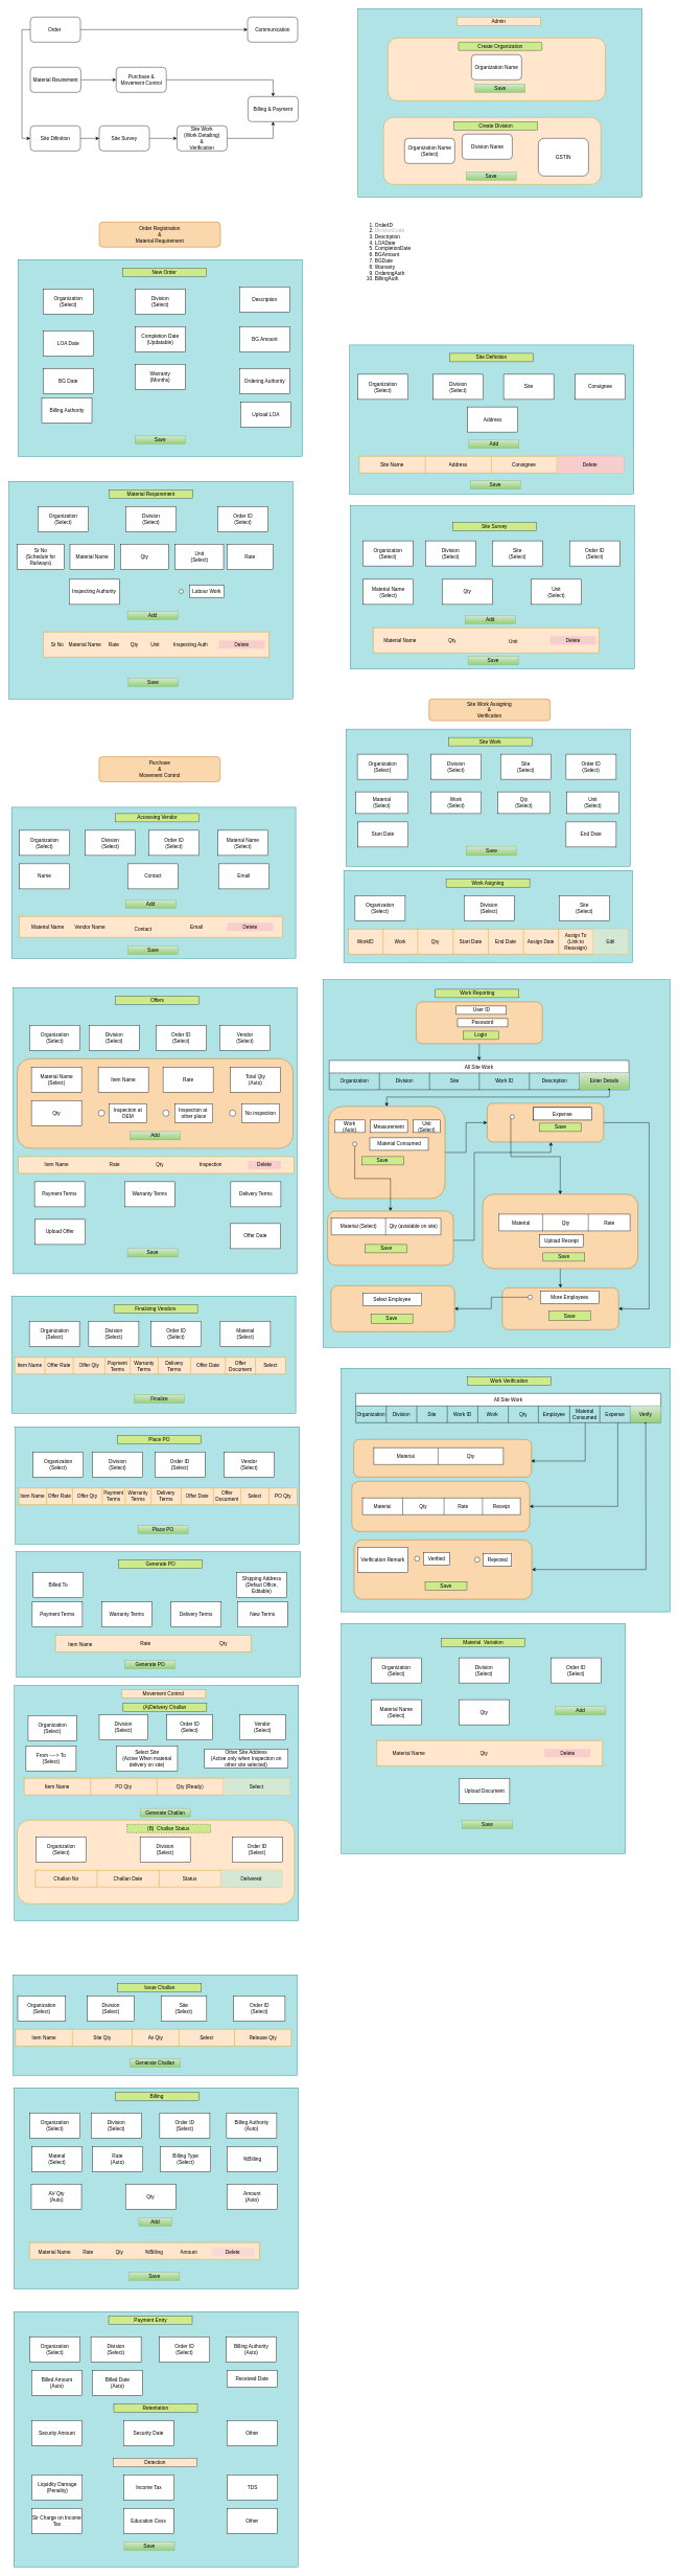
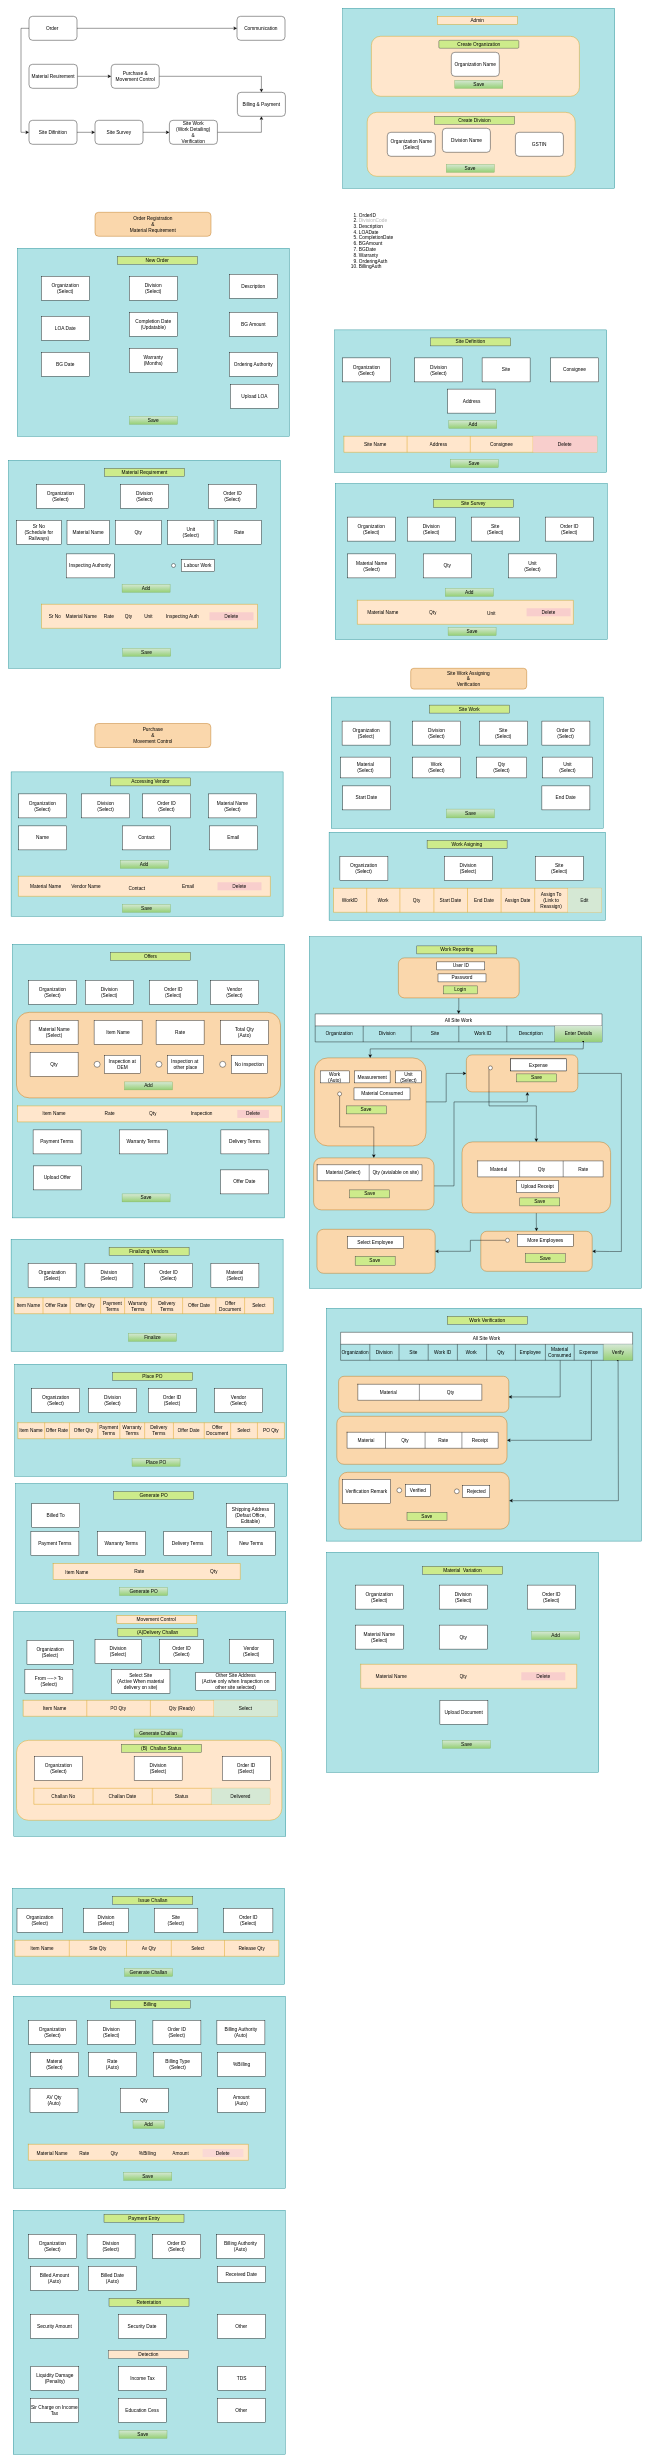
- <mxCell id="450" value="GSTIN" style="rounded=1;whiteSpace=wrap;html=1;fontColor=#000000;" parent="1" vertex="1"><mxGeometry x="1288" y="330" width="120" height="90" as="geometry" /></mxCell>
+ <mxCell id="450" value="GSTIN" style="rounded=1;whiteSpace=wrap;html=1;fontColor=#000000;" parent="1" vertex="1"><mxGeometry x="1288" y="330" width="120" height="60" as="geometry" /></mxCell>
- <mxCell id="28" value="Billing Authority" style="rounded=0;whiteSpace=wrap;html=1;" parent="1" vertex="1"><mxGeometry x="99.5" y="950" width="120" height="60" as="geometry" /></mxCell>
- <mxCell id="403" value="(B)&amp;nbsp; Challan Status" style="rounded=0;whiteSpace=wrap;html=1;fillColor=#cdeb8b;strokeColor=#36393d;dashed=1;" parent="1" vertex="1"><mxGeometry x="303.38" y="4360" width="200" height="20" as="geometry" /></mxCell>
+ <mxCell id="403" value="(B)&amp;nbsp; Challan Status" style="rounded=0;whiteSpace=wrap;html=1;fillColor=#cdeb8b;strokeColor=#36393d;" parent="1" vertex="1"><mxGeometry x="303.38" y="4360" width="200" height="20" as="geometry" /></mxCell>
